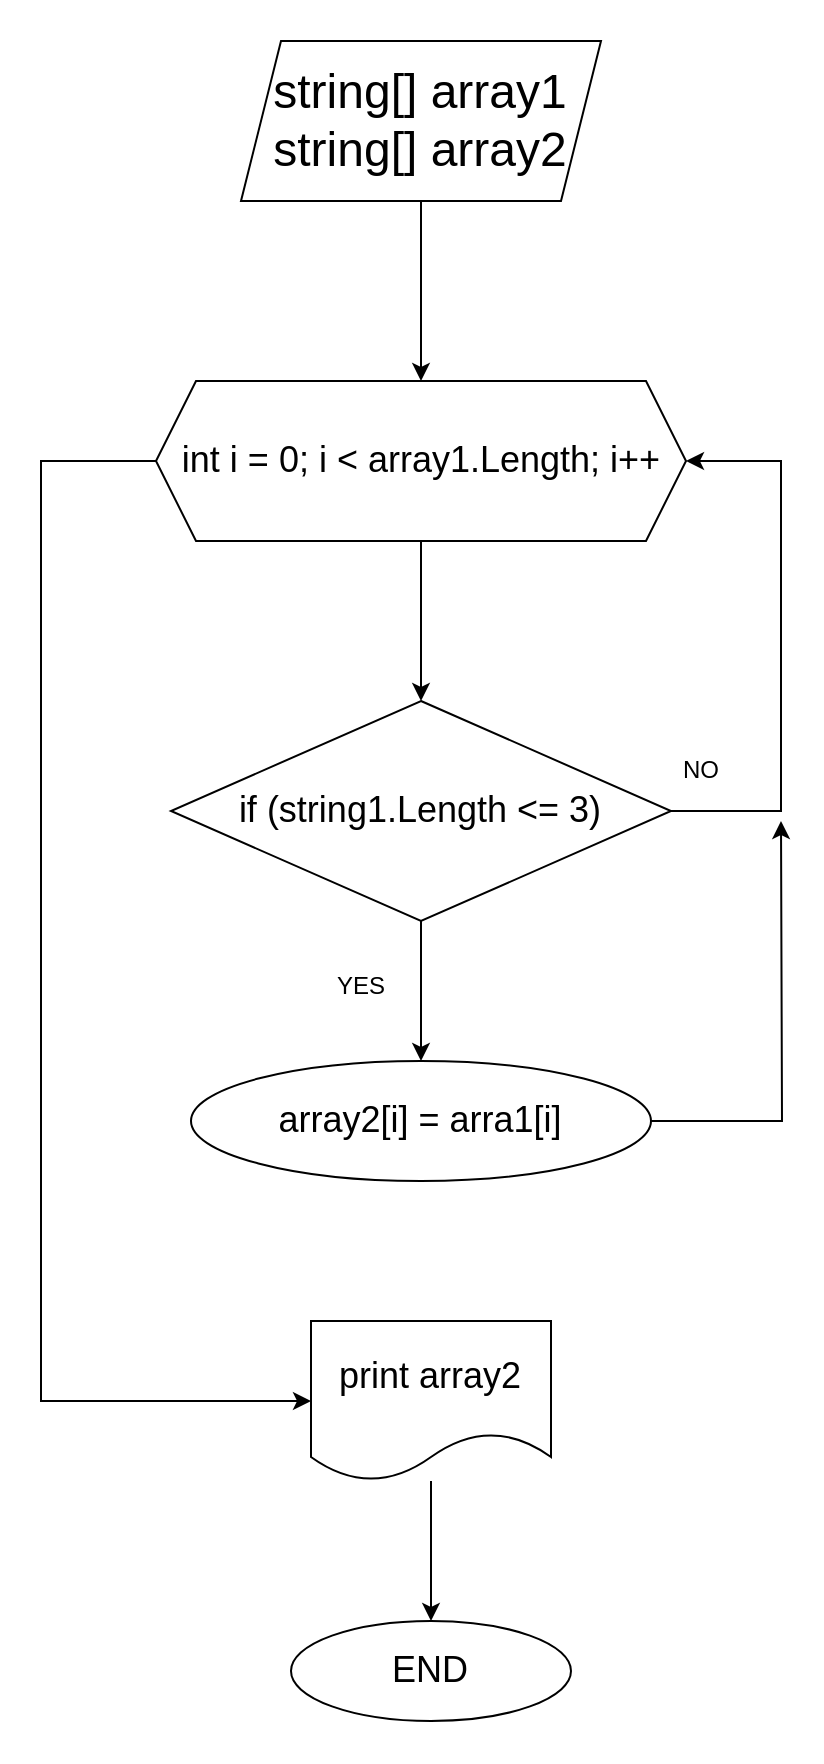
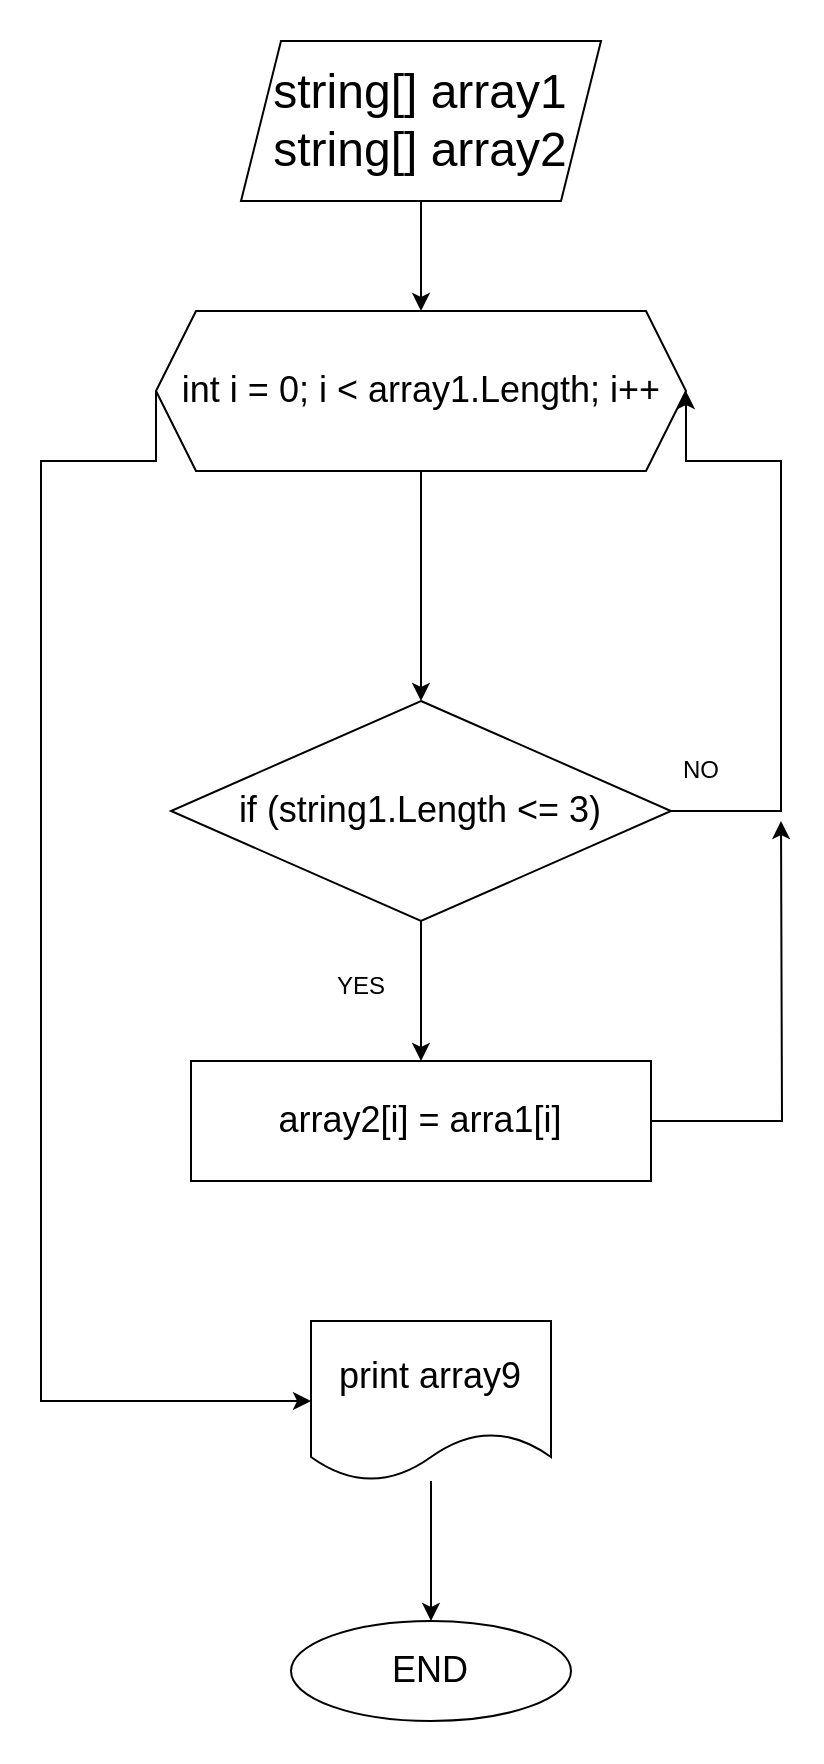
- <mxCell id="6" value="&lt;font style=&quot;font-size: 18px;&quot;&gt;int i = 0; i &amp;lt; array1.Length; i++&lt;/font&gt;" style="shape=hexagon;perimeter=hexagonPerimeter2;whiteSpace=wrap;html=1;fixedSize=1;" vertex="1" parent="1"><mxGeometry x="77.5" y="190" width="265" height="80" as="geometry" /></mxCell>
+ <mxCell id="6" value="&lt;font style=&quot;font-size: 18px;&quot;&gt;int i = 0; i &amp;lt; array1.Length; i++&lt;/font&gt;" style="shape=hexagon;perimeter=hexagonPerimeter2;whiteSpace=wrap;html=1;fixedSize=1;" vertex="1" parent="1"><mxGeometry x="77.5" y="155" width="265" height="80" as="geometry" /></mxCell>
- <mxCell id="12" value="&lt;font style=&quot;font-size: 18px;&quot;&gt;array2[i] = arra1[i]&lt;/font&gt;" style="ellipse;whiteSpace=wrap;html=1;" vertex="1" parent="1"><mxGeometry x="95" y="530" width="230" height="60" as="geometry" /></mxCell>
+ <mxCell id="12" value="&lt;font style=&quot;font-size: 18px;&quot;&gt;array2[i] = arra1[i]&lt;/font&gt;" style="rounded=0;whiteSpace=wrap;html=1;" vertex="1" parent="1"><mxGeometry x="95" y="530" width="230" height="60" as="geometry" /></mxCell>
- <mxCell id="15" value="&lt;font style=&quot;font-size: 18px;&quot;&gt;print array2&lt;/font&gt;" style="shape=document;whiteSpace=wrap;html=1;boundedLbl=1;" vertex="1" parent="1"><mxGeometry x="155" y="660" width="120" height="80" as="geometry" /></mxCell>
+ <mxCell id="15" value="&lt;font style=&quot;font-size: 18px;&quot;&gt;print array9&lt;/font&gt;" style="shape=document;whiteSpace=wrap;html=1;boundedLbl=1;" vertex="1" parent="1"><mxGeometry x="155" y="660" width="120" height="80" as="geometry" /></mxCell>
